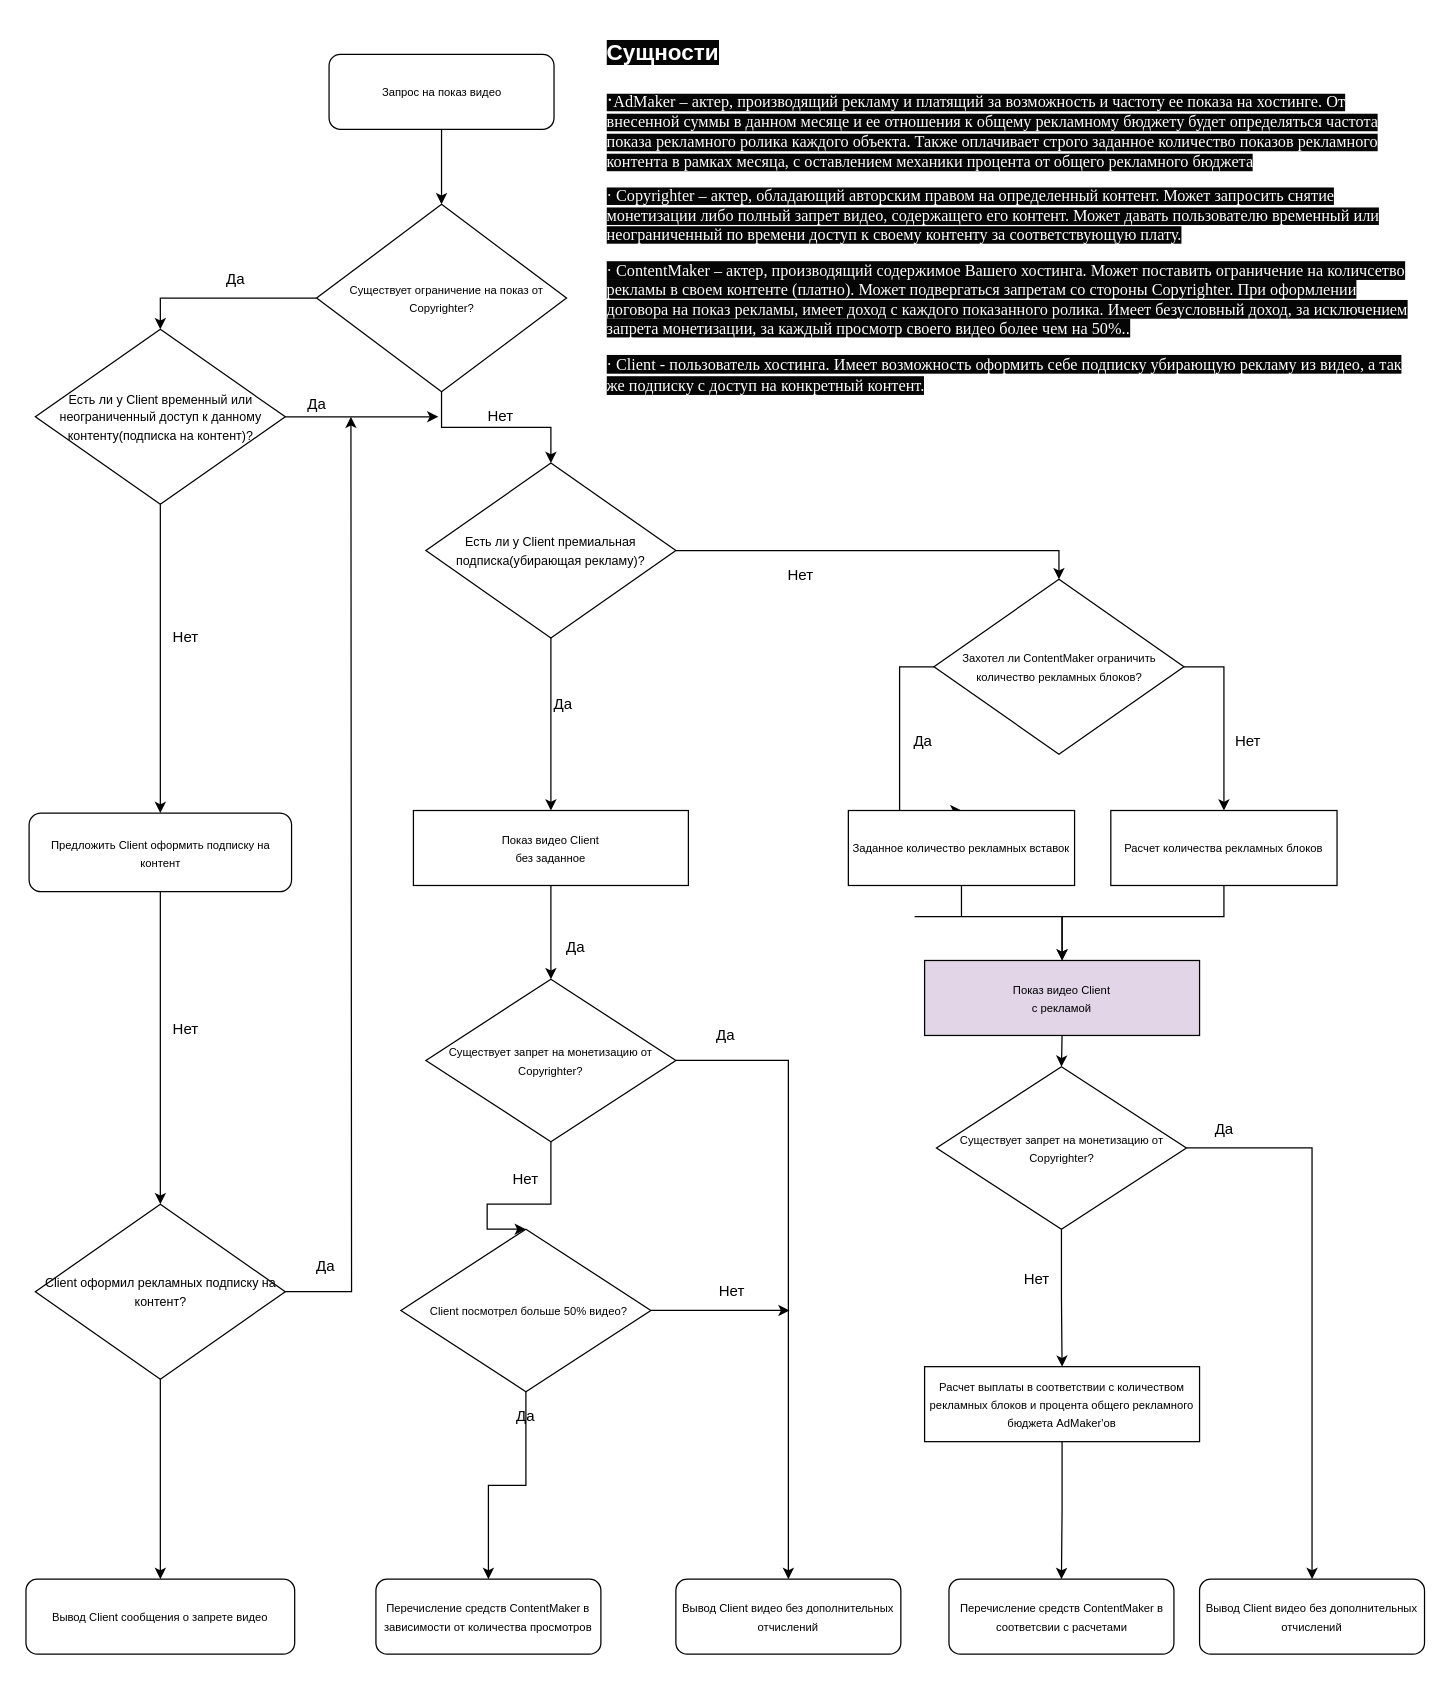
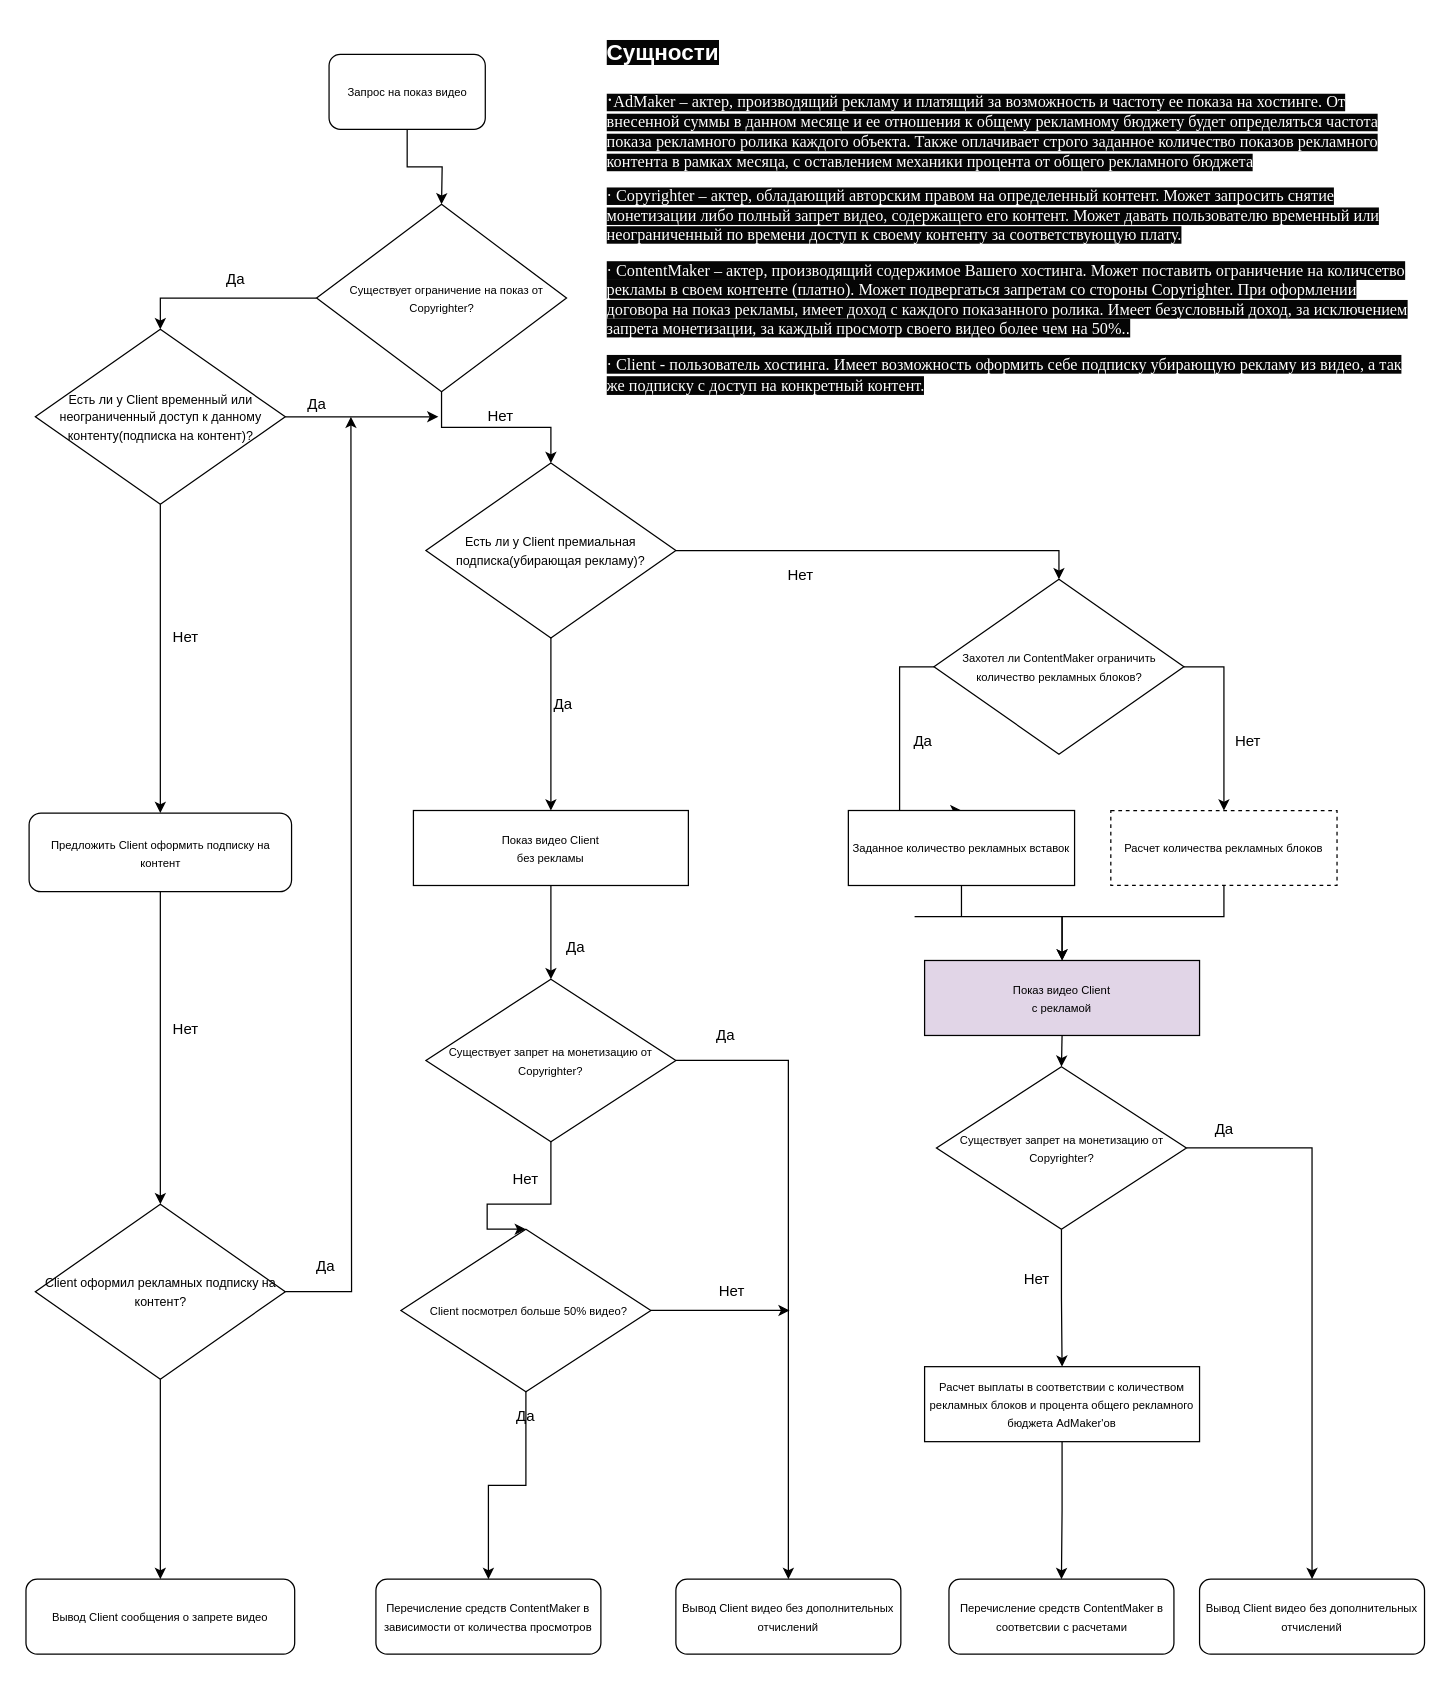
- <mxCell id="4" value="&lt;font style=&quot;font-size: 9px&quot;&gt;Запрос на показ видео&lt;/font&gt;" style="rounded=1;whiteSpace=wrap;html=1;" vertex="1" parent="1"><mxGeometry x="262.5" y="43" width="180" height="60" as="geometry" /></mxCell>
+ <mxCell id="4" value="&lt;font style=&quot;font-size: 9px&quot;&gt;Запрос на показ видео&lt;/font&gt;" style="rounded=1;whiteSpace=wrap;html=1;" vertex="1" parent="1"><mxGeometry x="262.5" y="43" width="125" height="60" as="geometry" /></mxCell>
- <mxCell id="27" value="&lt;font style=&quot;font-size: 9px&quot;&gt;Показ видео Client &lt;br&gt;без заданное&lt;/font&gt;" style="rounded=0;whiteSpace=wrap;html=1;" vertex="1" parent="1"><mxGeometry x="330" y="648" width="220" height="60" as="geometry" /></mxCell>
+ <mxCell id="27" value="&lt;font style=&quot;font-size: 9px&quot;&gt;Показ видео Client &lt;br&gt;без рекламы&lt;/font&gt;" style="rounded=0;whiteSpace=wrap;html=1;" vertex="1" parent="1"><mxGeometry x="330" y="648" width="220" height="60" as="geometry" /></mxCell>
- <mxCell id="47" value="&lt;font style=&quot;font-size: 9px&quot;&gt;Расчет количества рекламных блоков&lt;/font&gt;" style="rounded=0;whiteSpace=wrap;html=1;" vertex="1" parent="1"><mxGeometry x="888" y="648" width="181" height="60" as="geometry" /></mxCell>
+ <mxCell id="47" value="&lt;font style=&quot;font-size: 9px&quot;&gt;Расчет количества рекламных блоков&lt;/font&gt;" style="rounded=0;whiteSpace=wrap;html=1;dashed=1;" vertex="1" parent="1"><mxGeometry x="888" y="648" width="181" height="60" as="geometry" /></mxCell>
